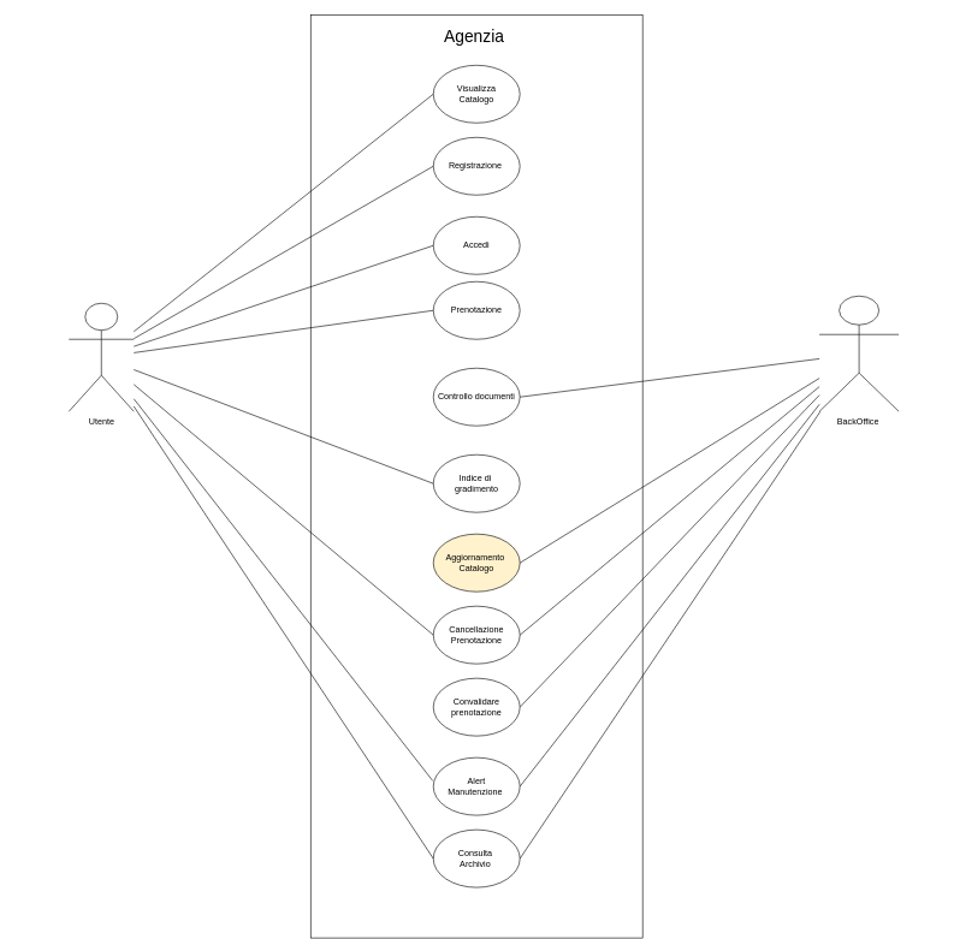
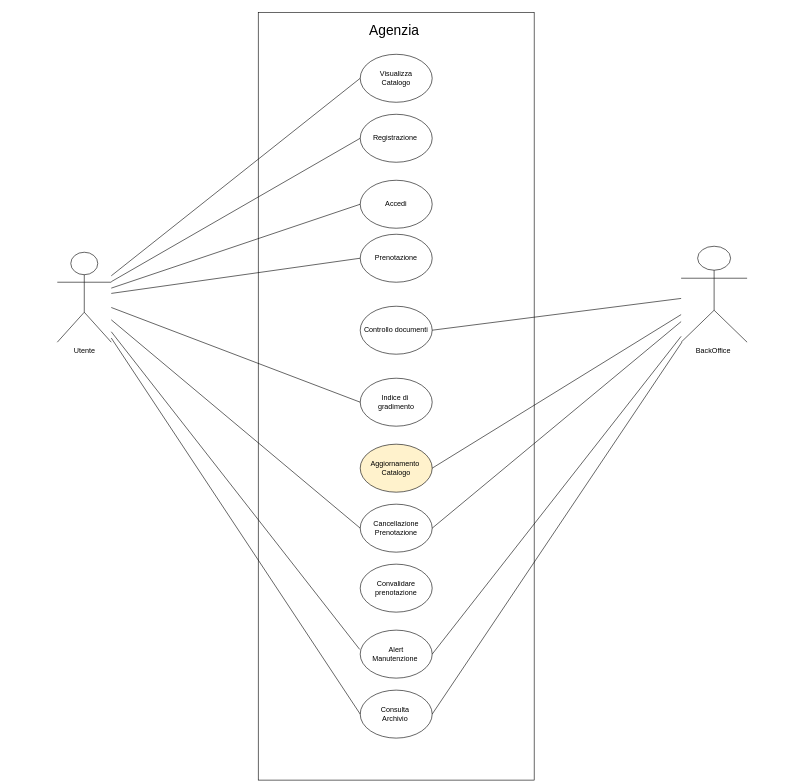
- <mxCell id="16" value="" style="endArrow=none;html=1;rounded=0;exitX=1;exitY=0.5;exitDx=0;exitDy=0;" parent="1" source="15" edge="1" target="10"><mxGeometry width="50" height="50" relative="1" as="geometry"><mxPoint x="731" y="666" as="sourcePoint" /><mxPoint x="925" y="200" as="targetPoint" /></mxGeometry></mxCell>
